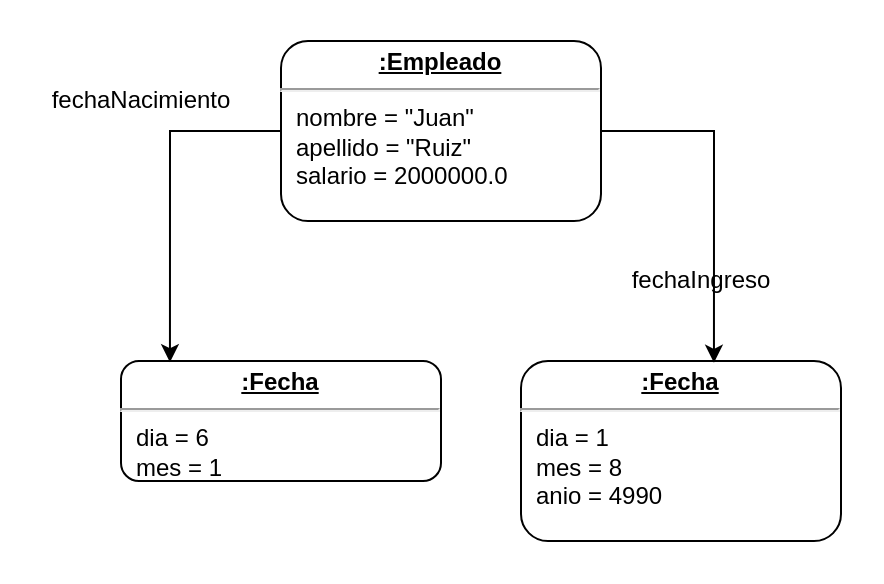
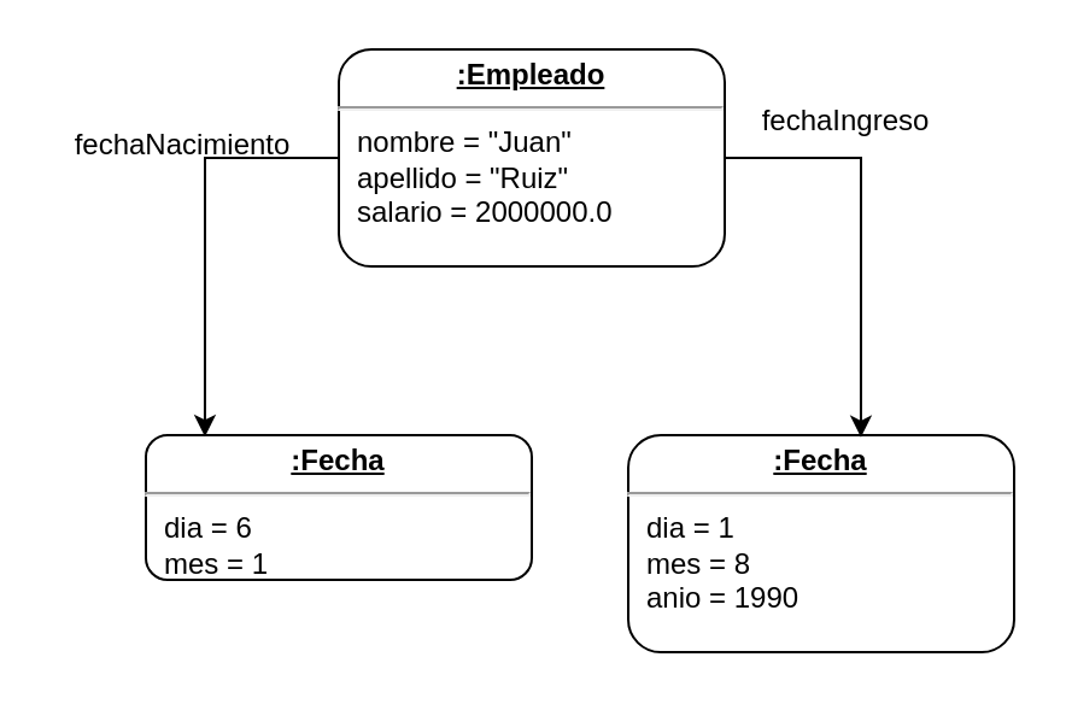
- <mxCell id="7" value="fechaNacimiento" style="text;html=1;align=center;verticalAlign=middle;resizable=0;points=[];autosize=1;" vertex="1" parent="1"><mxGeometry x="20" y="40" width="100" height="20" as="geometry" /></mxCell>
+ <mxCell id="7" value="fechaNacimiento" style="text;html=1;align=center;verticalAlign=middle;resizable=0;points=[];autosize=1;" vertex="1" parent="1"><mxGeometry x="25" y="50" width="100" height="20" as="geometry" /></mxCell>
- <mxCell id="8" value="fechaIngreso" style="text;html=1;align=center;verticalAlign=middle;resizable=0;points=[];autosize=1;" vertex="1" parent="1"><mxGeometry x="310" y="130" width="80" height="20" as="geometry" /></mxCell>
+ <mxCell id="8" value="fechaIngreso" style="text;html=1;align=center;verticalAlign=middle;resizable=0;points=[];autosize=1;" vertex="1" parent="1"><mxGeometry x="310" y="40" width="80" height="20" as="geometry" /></mxCell>
- <mxCell id="3" value="&lt;p style=&quot;margin: 0px ; margin-top: 4px ; text-align: center ; text-decoration: underline&quot;&gt;&lt;b&gt;:Fecha&lt;/b&gt;&lt;/p&gt;&lt;hr&gt;&lt;p style=&quot;margin: 0px ; margin-left: 8px&quot;&gt;dia = 1&lt;br&gt;mes = 8&lt;br&gt;anio = 4990&lt;/p&gt;" style="verticalAlign=top;align=left;overflow=fill;fontSize=12;fontFamily=Helvetica;html=1;rounded=1;" vertex="1" parent="1"><mxGeometry x="260" y="180" width="160" height="90" as="geometry" /></mxCell>
+ <mxCell id="3" value="&lt;p style=&quot;margin: 0px ; margin-top: 4px ; text-align: center ; text-decoration: underline&quot;&gt;&lt;b&gt;:Fecha&lt;/b&gt;&lt;/p&gt;&lt;hr&gt;&lt;p style=&quot;margin: 0px ; margin-left: 8px&quot;&gt;dia = 1&lt;br&gt;mes = 8&lt;br&gt;anio = 1990&lt;/p&gt;" style="verticalAlign=top;align=left;overflow=fill;fontSize=12;fontFamily=Helvetica;html=1;rounded=1;" vertex="1" parent="1"><mxGeometry x="260" y="180" width="160" height="90" as="geometry" /></mxCell>
